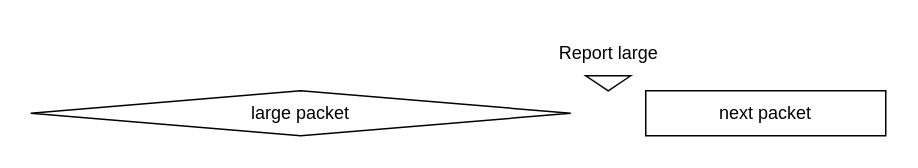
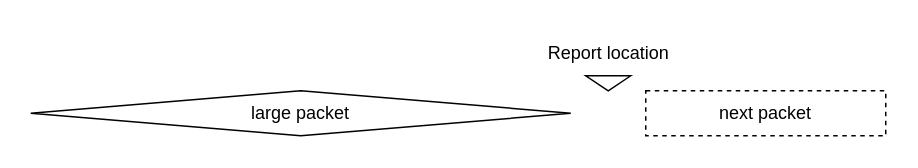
- <mxCell id="5" value="Report large" style="text;html=1;strokeColor=none;fillColor=none;align=center;verticalAlign=middle;whiteSpace=wrap;rounded=0;" parent="1" vertex="1"><mxGeometry x="352.5" y="20" width="105" height="30" as="geometry" /></mxCell>
+ <mxCell id="5" value="Report location" style="text;html=1;strokeColor=none;fillColor=none;align=center;verticalAlign=middle;whiteSpace=wrap;rounded=0;" parent="1" vertex="1"><mxGeometry x="352.5" y="20" width="105" height="30" as="geometry" /></mxCell>
- <mxCell id="3" value="next packet" style="rounded=0;whiteSpace=wrap;html=1;" parent="1" vertex="1"><mxGeometry x="430" y="60" width="160" height="30" as="geometry" /></mxCell>
+ <mxCell id="3" value="next packet" style="rounded=0;whiteSpace=wrap;html=1;dashed=1;" parent="1" vertex="1"><mxGeometry x="430" y="60" width="160" height="30" as="geometry" /></mxCell>
